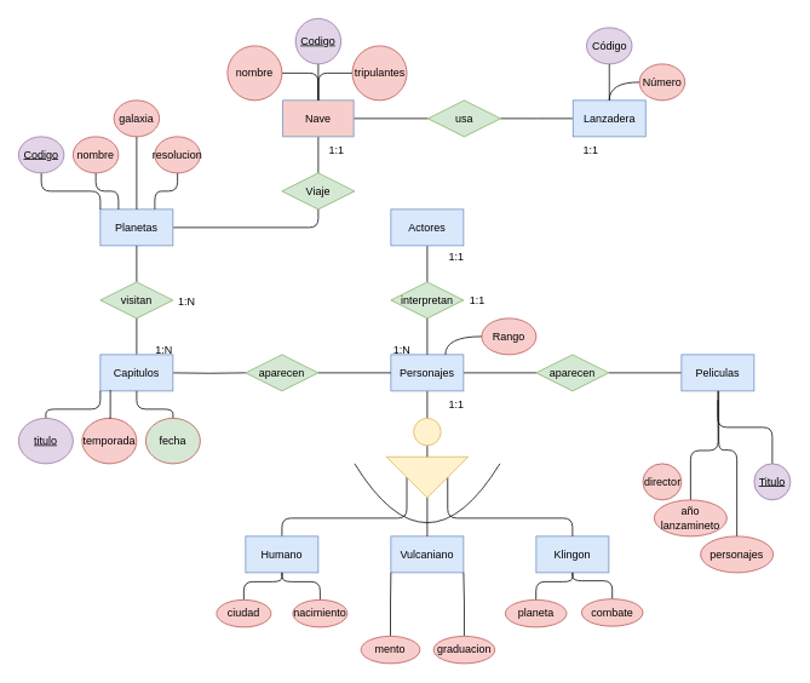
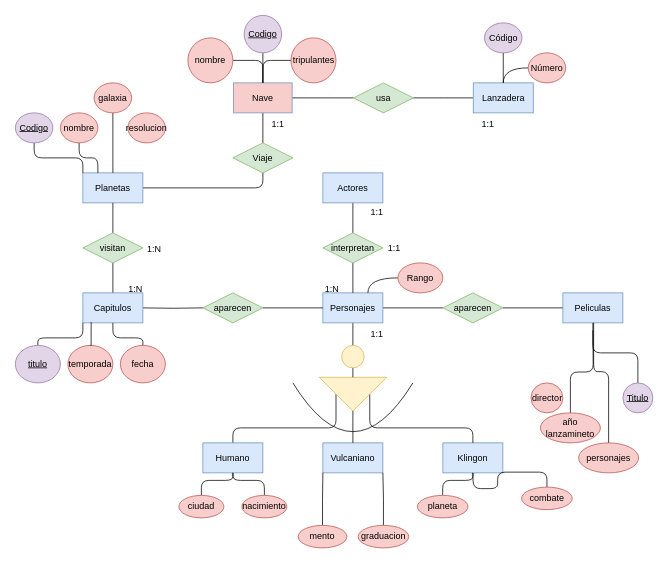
- <mxCell id="65" style="edgeStyle=orthogonalEdgeStyle;rounded=1;orthogonalLoop=1;jettySize=auto;html=1;exitX=0.5;exitY=1;exitDx=0;exitDy=0;entryX=0.75;entryY=0;entryDx=0;entryDy=0;endArrow=none;endFill=0;" edge="1" parent="1" source="66" target="40"><mxGeometry relative="1" as="geometry" /></mxCell>
- <mxCell id="53" value="fecha" style="ellipse;whiteSpace=wrap;html=1;fillColor=#d5e8d4;strokeColor=#b85450;" vertex="1" parent="1"><mxGeometry x="160" y="460" width="60" height="50" as="geometry" /></mxCell>
+ <mxCell id="53" value="fecha" style="ellipse;whiteSpace=wrap;html=1;fillColor=#f8cecc;strokeColor=#b85450;" vertex="1" parent="1"><mxGeometry x="160" y="460" width="60" height="50" as="geometry" /></mxCell>
- <mxCell id="38" value="combate" style="ellipse;whiteSpace=wrap;html=1;fillColor=#f8cecc;strokeColor=#b85450;" vertex="1" parent="1"><mxGeometry x="640" y="659" width="67.5" height="30" as="geometry" /></mxCell>
+ <mxCell id="38" value="combate" style="ellipse;whiteSpace=wrap;html=1;fillColor=#f8cecc;strokeColor=#b85450;" vertex="1" parent="1"><mxGeometry x="695" y="649" width="67.5" height="30" as="geometry" /></mxCell>
